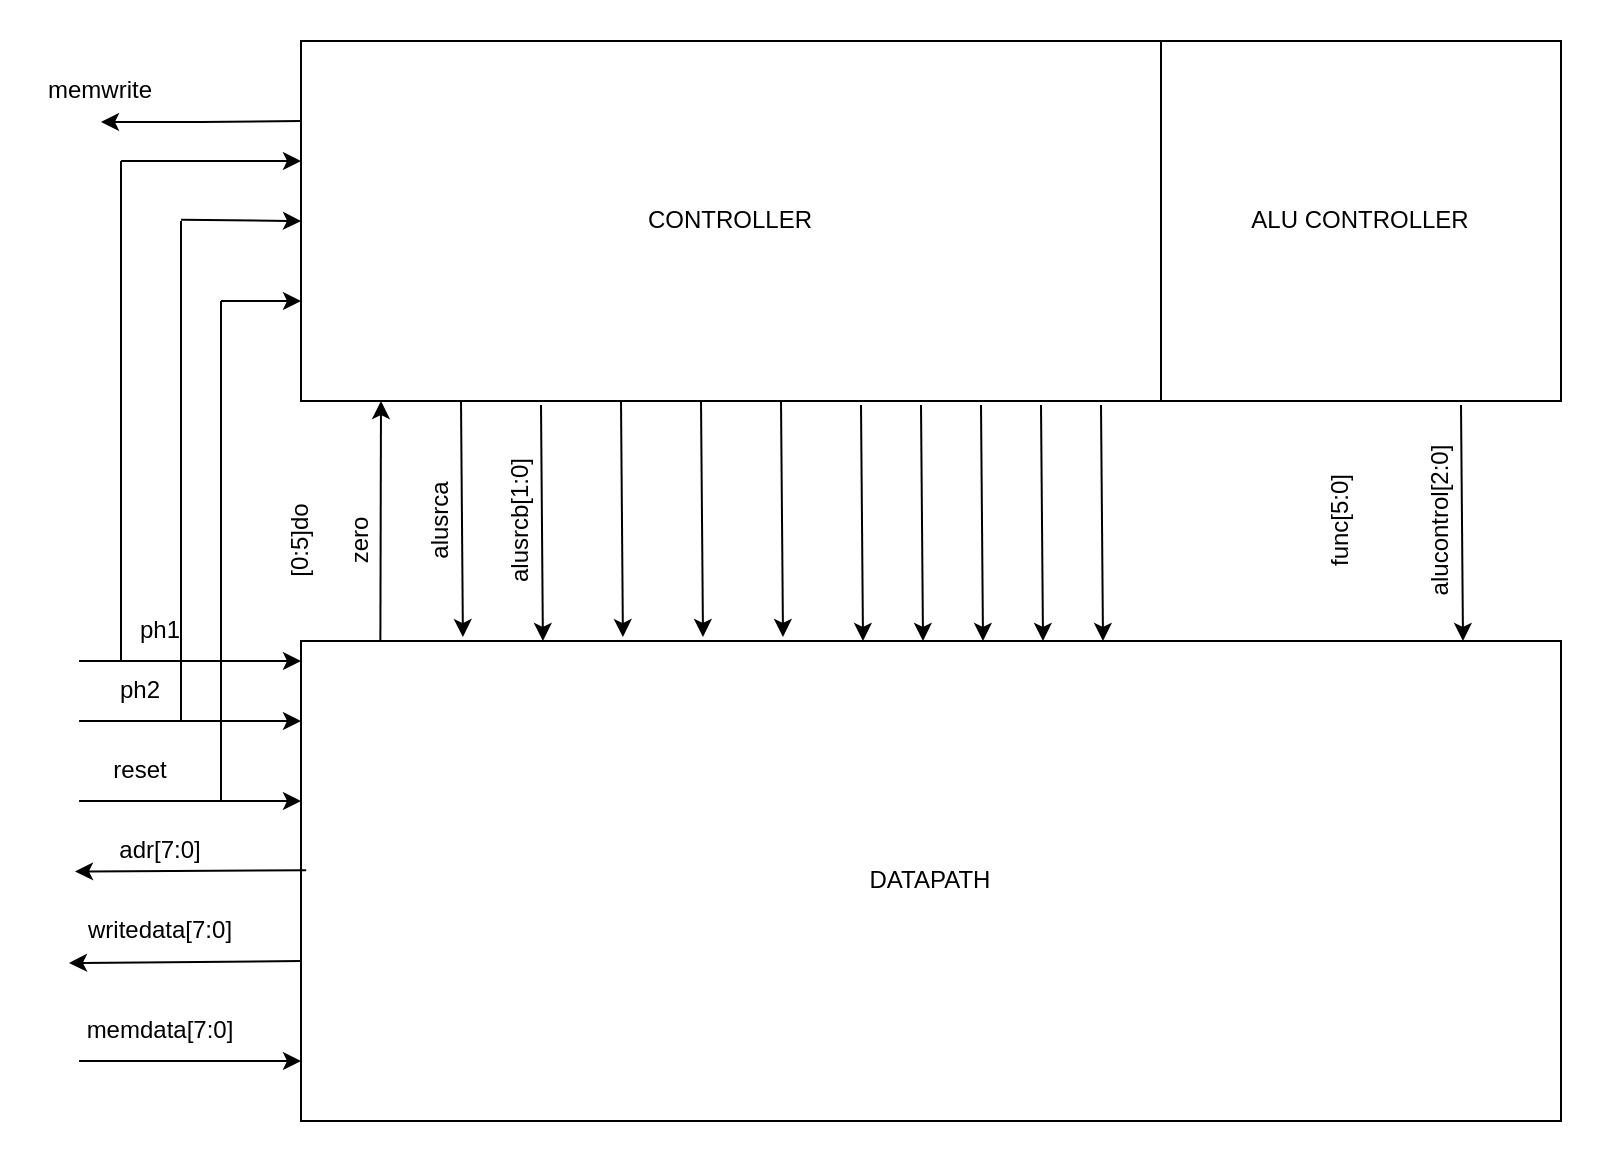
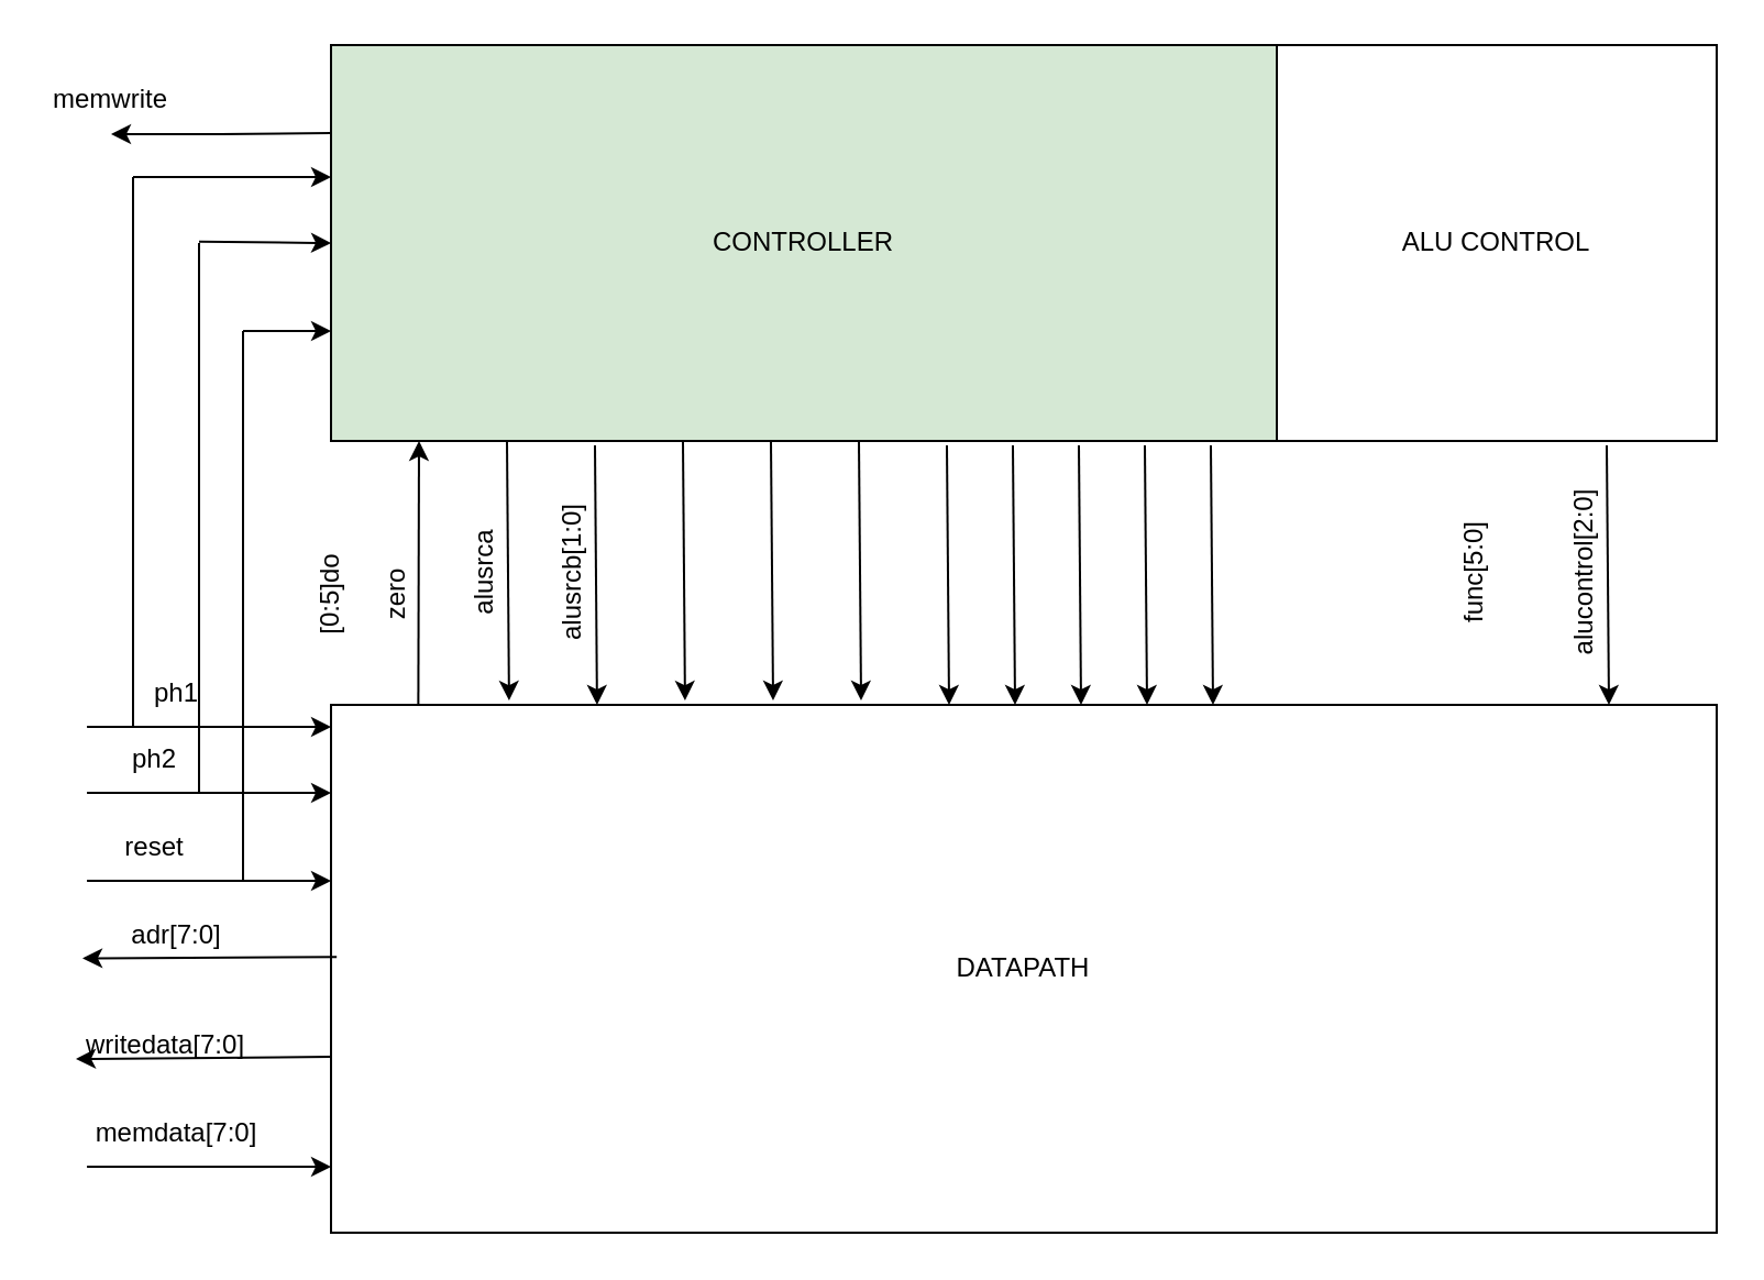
- <mxCell id="2" value="CONTROLLER" style="rounded=0;whiteSpace=wrap;html=1;" vertex="1" parent="1"><mxGeometry x="150" y="20" width="430" height="180" as="geometry" /></mxCell>
+ <mxCell id="2" value="CONTROLLER" style="rounded=0;whiteSpace=wrap;html=1;fillColor=#d5e8d4;" vertex="1" parent="1"><mxGeometry x="150" y="20" width="430" height="180" as="geometry" /></mxCell>
- <mxCell id="3" value="ALU CONTROLLER" style="rounded=0;whiteSpace=wrap;html=1;" vertex="1" parent="1"><mxGeometry x="580" y="20" width="200" height="180" as="geometry" /></mxCell>
+ <mxCell id="3" value="ALU CONTROL" style="rounded=0;whiteSpace=wrap;html=1;" vertex="1" parent="1"><mxGeometry x="580" y="20" width="200" height="180" as="geometry" /></mxCell>
- <mxCell id="35" value="writedata[7:0]" style="text;html=1;strokeColor=none;fillColor=none;align=center;verticalAlign=middle;whiteSpace=wrap;rounded=0;" vertex="1" parent="1"><mxGeometry x="50" y="450" width="60" height="30" as="geometry" /></mxCell>
+ <mxCell id="35" value="writedata[7:0]" style="text;html=1;strokeColor=none;fillColor=none;align=center;verticalAlign=middle;whiteSpace=wrap;rounded=0;" vertex="1" parent="1"><mxGeometry x="45" y="460" width="60" height="30" as="geometry" /></mxCell>
